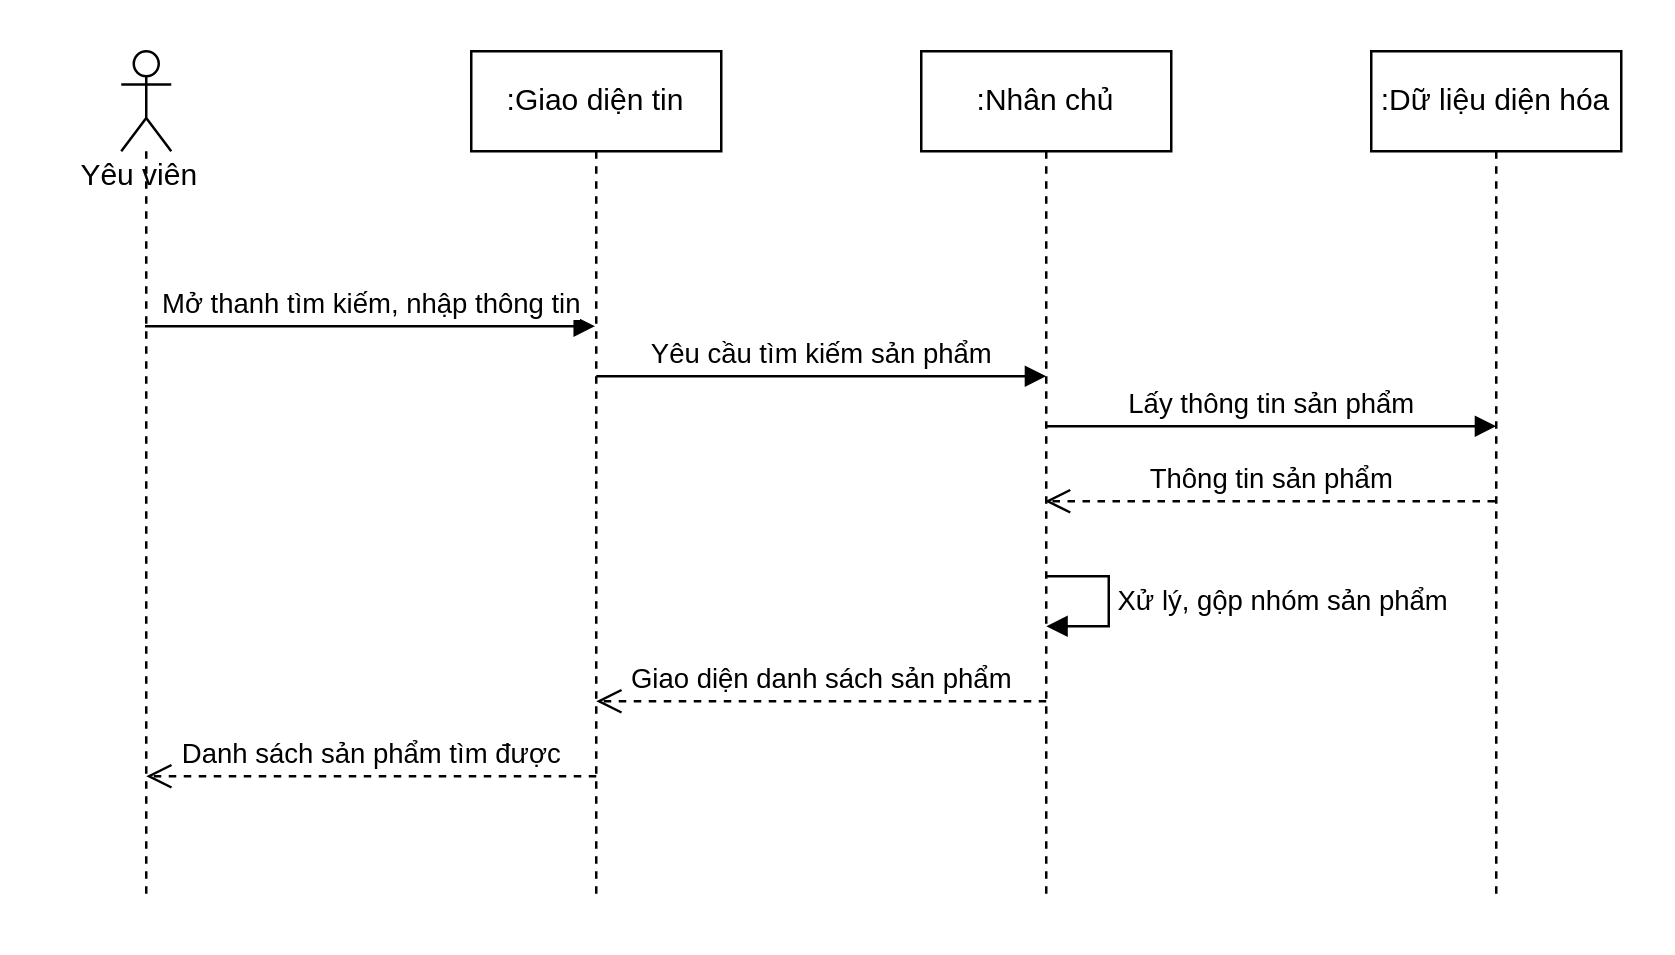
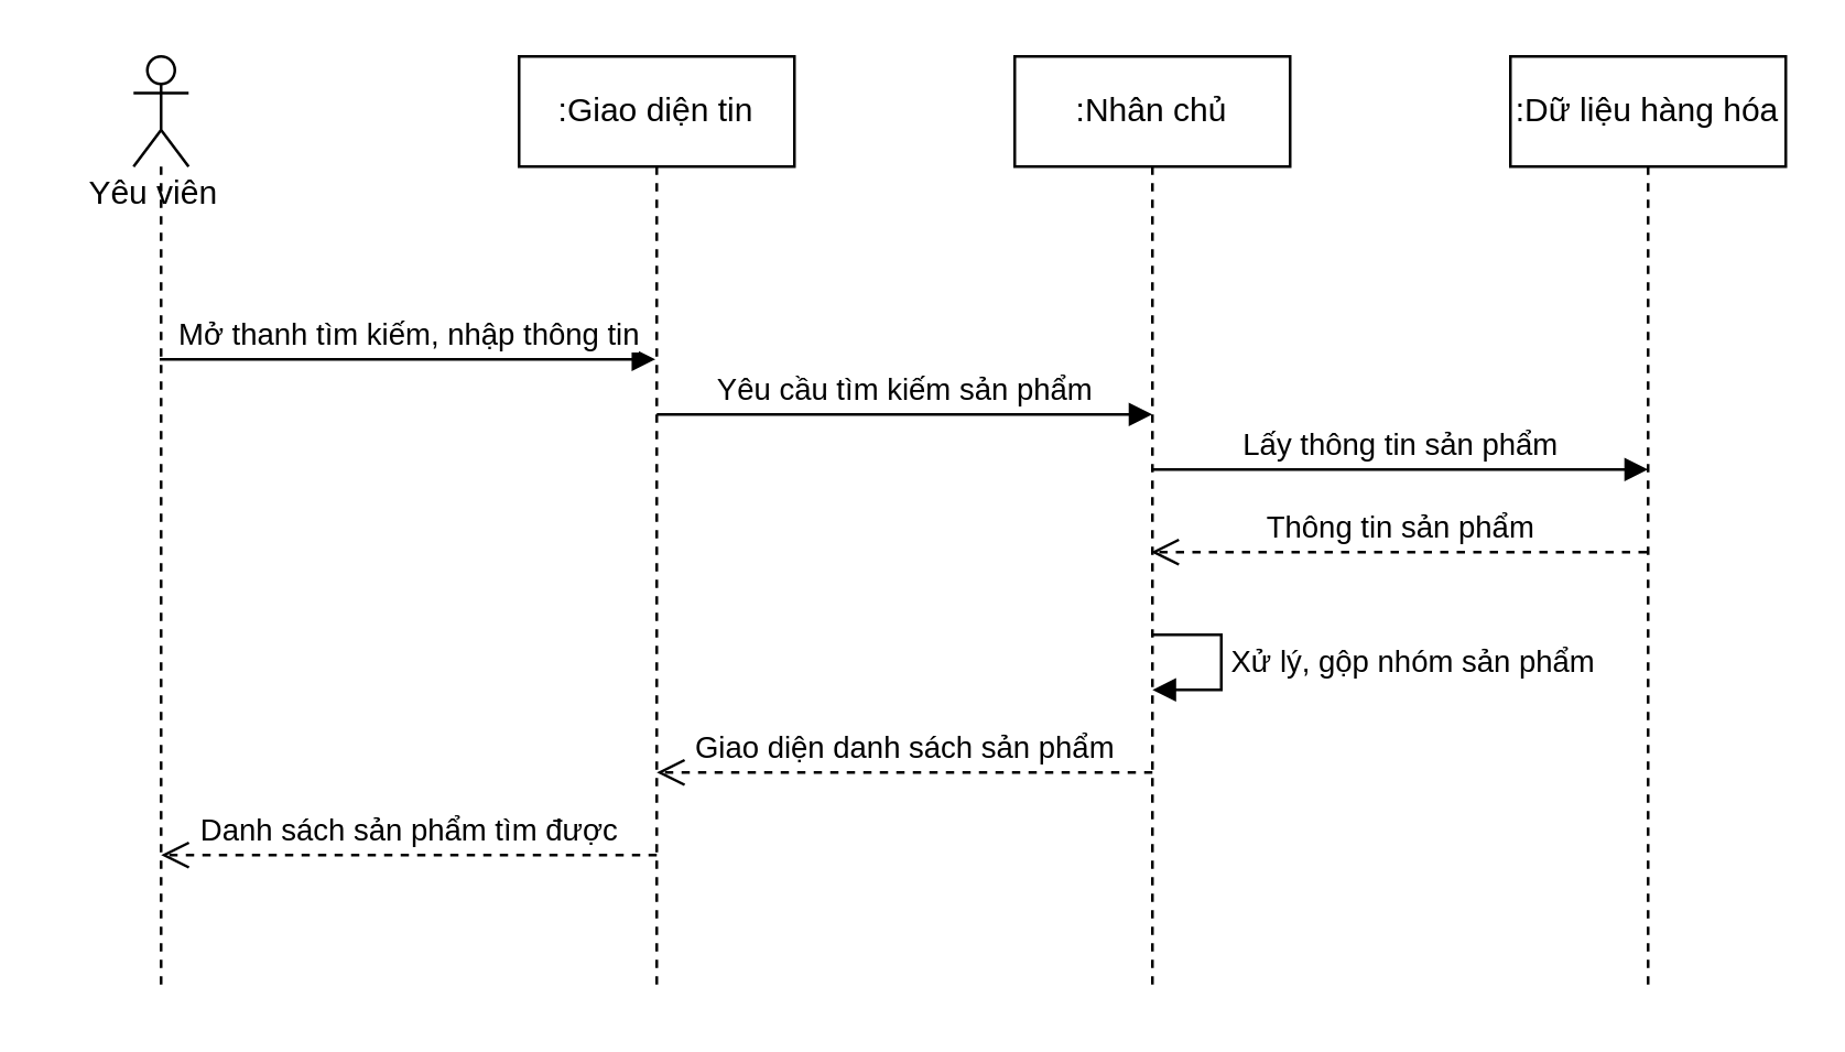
- <mxCell id="9" value=":Dữ liệu diện hóa" style="shape=umlLifeline;perimeter=lifelinePerimeter;whiteSpace=wrap;html=1;container=1;collapsible=0;recursiveResize=0;outlineConnect=0;" vertex="1" parent="1"><mxGeometry x="548" y="20" width="100" height="340" as="geometry" /></mxCell>
+ <mxCell id="9" value=":Dữ liệu hàng hóa" style="shape=umlLifeline;perimeter=lifelinePerimeter;whiteSpace=wrap;html=1;container=1;collapsible=0;recursiveResize=0;outlineConnect=0;" vertex="1" parent="1"><mxGeometry x="548" y="20" width="100" height="340" as="geometry" /></mxCell>
